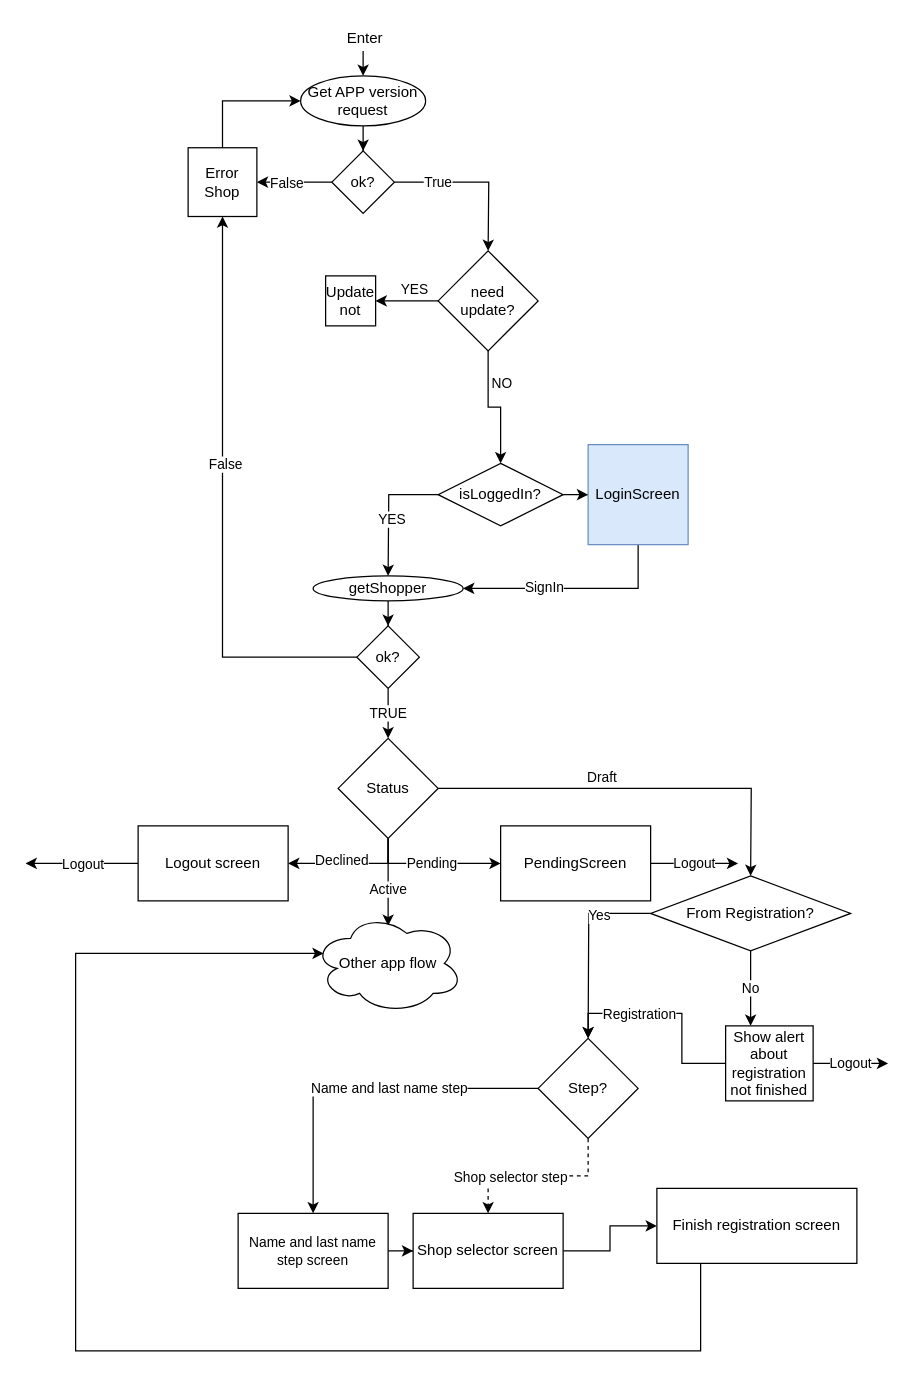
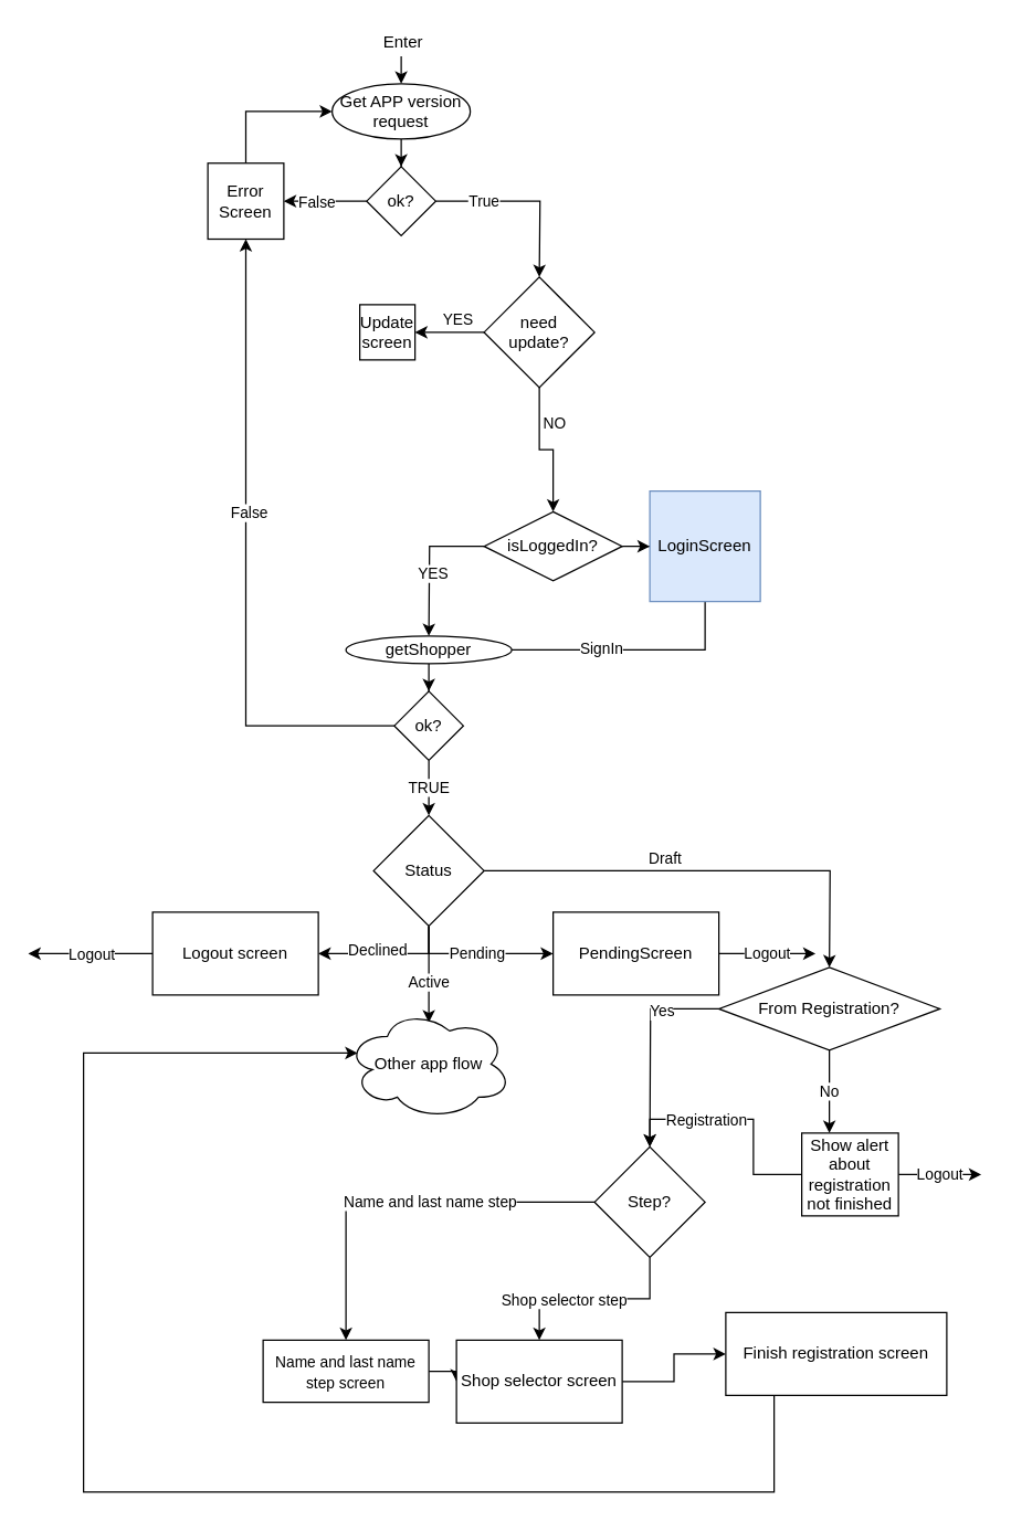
- <mxCell id="11" value="Error Shop" style="whiteSpace=wrap;html=1;aspect=fixed;" vertex="1" parent="1"><mxGeometry x="150" y="117.5" width="55" height="55" as="geometry" /></mxCell>
+ <mxCell id="11" value="Error Screen" style="whiteSpace=wrap;html=1;aspect=fixed;" vertex="1" parent="1"><mxGeometry x="150" y="117.5" width="55" height="55" as="geometry" /></mxCell>
- <mxCell id="18" value="Update not" style="whiteSpace=wrap;html=1;aspect=fixed;" vertex="1" parent="1"><mxGeometry x="260" y="220" width="40" height="40" as="geometry" /></mxCell>
+ <mxCell id="18" value="Update screen" style="whiteSpace=wrap;html=1;aspect=fixed;" vertex="1" parent="1"><mxGeometry x="260" y="220" width="40" height="40" as="geometry" /></mxCell>
- <mxCell id="29" style="edgeStyle=orthogonalEdgeStyle;rounded=0;orthogonalLoop=1;jettySize=auto;html=1;entryX=1;entryY=0.5;entryDx=0;entryDy=0;" edge="1" parent="1" source="31" target="24"><mxGeometry relative="1" as="geometry"><Array as="points"><mxPoint x="510" y="470" /></Array></mxGeometry></mxCell>
+ <mxCell id="29" style="edgeStyle=orthogonalEdgeStyle;rounded=0;orthogonalLoop=1;jettySize=auto;html=1;entryX=1;entryY=0.5;entryDx=0;entryDy=0;endArrow=none;" edge="1" parent="1" source="31" target="24"><mxGeometry relative="1" as="geometry"><Array as="points"><mxPoint x="510" y="470" /></Array></mxGeometry></mxCell>
- <mxCell id="51" style="edgeStyle=orthogonalEdgeStyle;rounded=0;orthogonalLoop=1;jettySize=auto;html=1;entryX=0.5;entryY=0;entryDx=0;entryDy=0;dashed=1;" edge="1" parent="1" source="53" target="61"><mxGeometry relative="1" as="geometry" /></mxCell>
+ <mxCell id="51" style="edgeStyle=orthogonalEdgeStyle;rounded=0;orthogonalLoop=1;jettySize=auto;html=1;entryX=0.5;entryY=0;entryDx=0;entryDy=0;" edge="1" parent="1" source="53" target="61"><mxGeometry relative="1" as="geometry" /></mxCell>
- <mxCell id="59" value="&lt;span style=&quot;font-size: 11px ; background-color: rgb(255 , 255 , 255)&quot;&gt;Name and last name step screen&lt;/span&gt;" style="rounded=0;whiteSpace=wrap;html=1;" vertex="1" parent="1"><mxGeometry x="190" y="970" width="120" height="60" as="geometry" /></mxCell>
+ <mxCell id="59" value="&lt;span style=&quot;font-size: 11px ; background-color: rgb(255 , 255 , 255)&quot;&gt;Name and last name step screen&lt;/span&gt;" style="rounded=0;whiteSpace=wrap;html=1;" vertex="1" parent="1"><mxGeometry x="190" y="970" width="120" height="45" as="geometry" /></mxCell>
